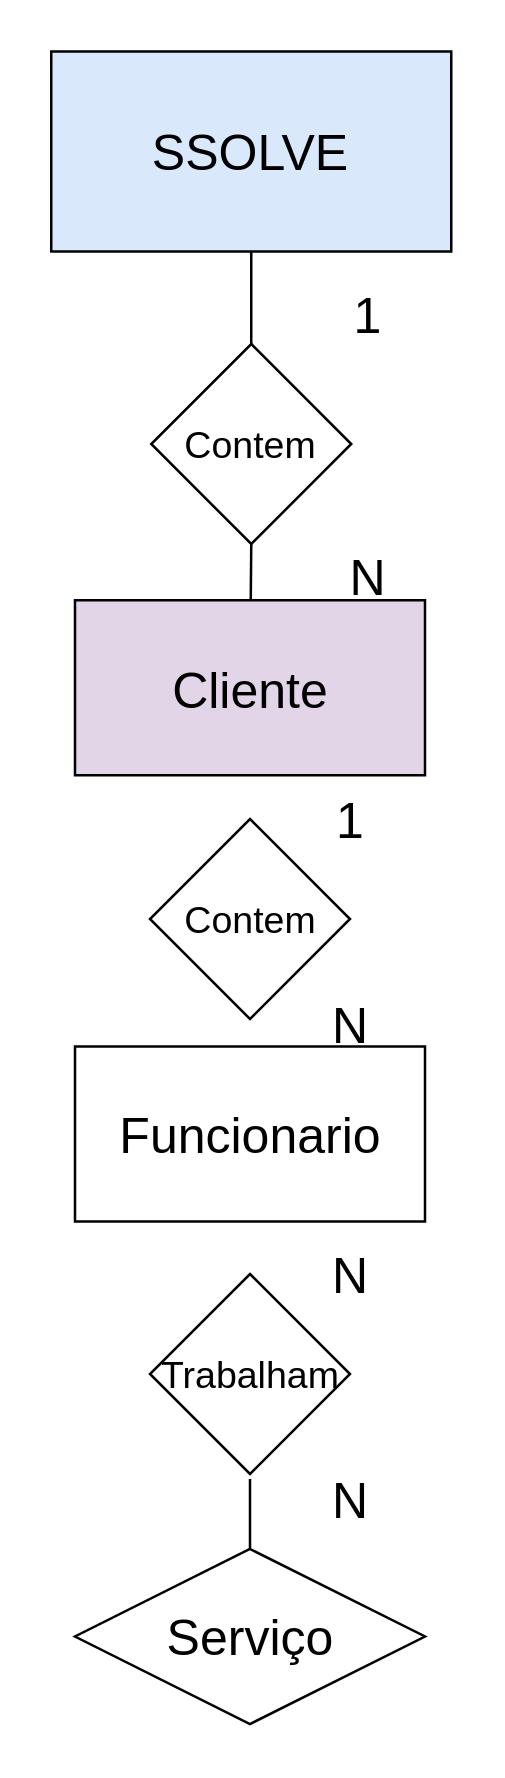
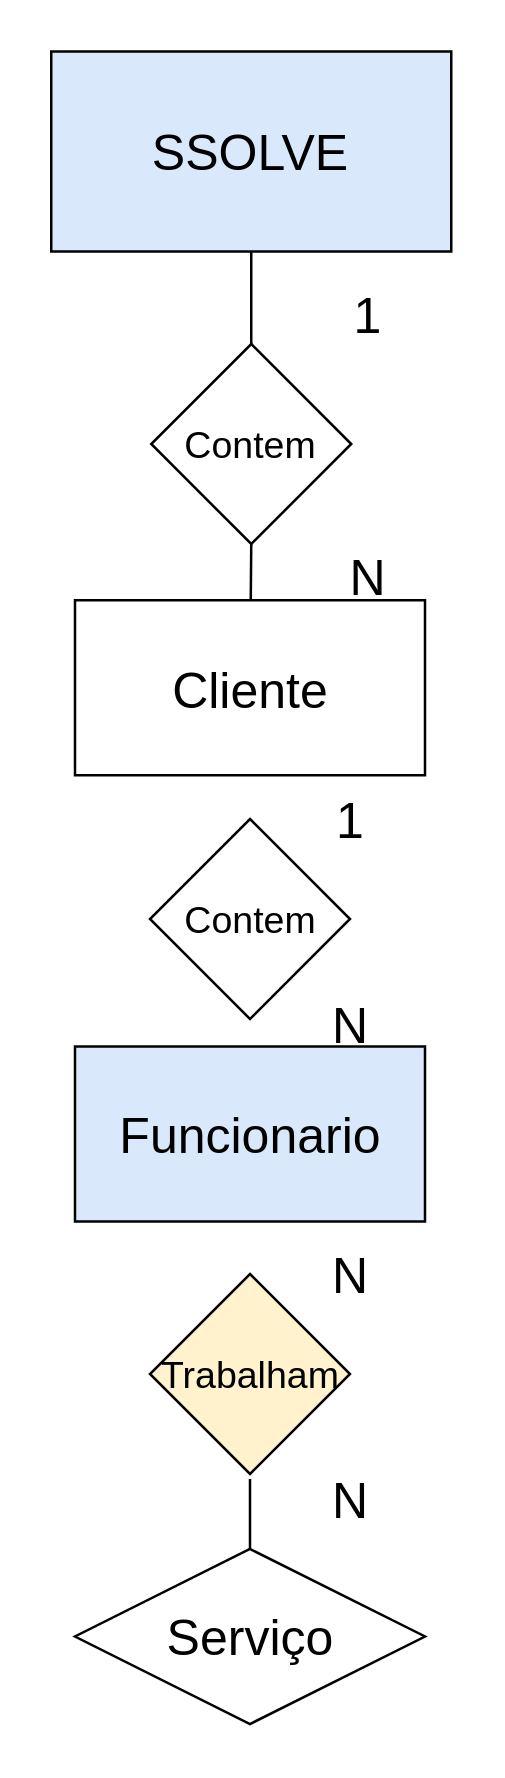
- <mxCell id="8" value="&lt;span style=&quot;font-size: 20px&quot;&gt;Cliente&lt;br&gt;&lt;/span&gt;" style="rounded=0;whiteSpace=wrap;html=1;fillColor=#e1d5e7;" parent="1" vertex="1"><mxGeometry x="29.5" y="239.5" width="140" height="70" as="geometry" /></mxCell>
+ <mxCell id="8" value="&lt;span style=&quot;font-size: 20px&quot;&gt;Cliente&lt;br&gt;&lt;/span&gt;" style="rounded=0;whiteSpace=wrap;html=1;" parent="1" vertex="1"><mxGeometry x="29.5" y="239.5" width="140" height="70" as="geometry" /></mxCell>
- <mxCell id="14" value="&lt;span style=&quot;font-size: 20px&quot;&gt;Funcionario&lt;br&gt;&lt;/span&gt;" style="rounded=0;whiteSpace=wrap;html=1;" parent="1" vertex="1"><mxGeometry x="29.5" y="418" width="140" height="70" as="geometry" /></mxCell>
+ <mxCell id="14" value="&lt;span style=&quot;font-size: 20px&quot;&gt;Funcionario&lt;br&gt;&lt;/span&gt;" style="rounded=0;whiteSpace=wrap;html=1;fillColor=#dae8fc;" parent="1" vertex="1"><mxGeometry x="29.5" y="418" width="140" height="70" as="geometry" /></mxCell>
- <mxCell id="6" value="&lt;span style=&quot;font-size: 15px&quot;&gt;Trabalham&lt;/span&gt;" style="rhombus;whiteSpace=wrap;html=1;" parent="1" vertex="1"><mxGeometry x="59.5" y="509" width="80" height="80" as="geometry" /></mxCell>
+ <mxCell id="6" value="&lt;span style=&quot;font-size: 15px&quot;&gt;Trabalham&lt;/span&gt;" style="rhombus;whiteSpace=wrap;html=1;fillColor=#fff2cc;" parent="1" vertex="1"><mxGeometry x="59.5" y="509" width="80" height="80" as="geometry" /></mxCell>
